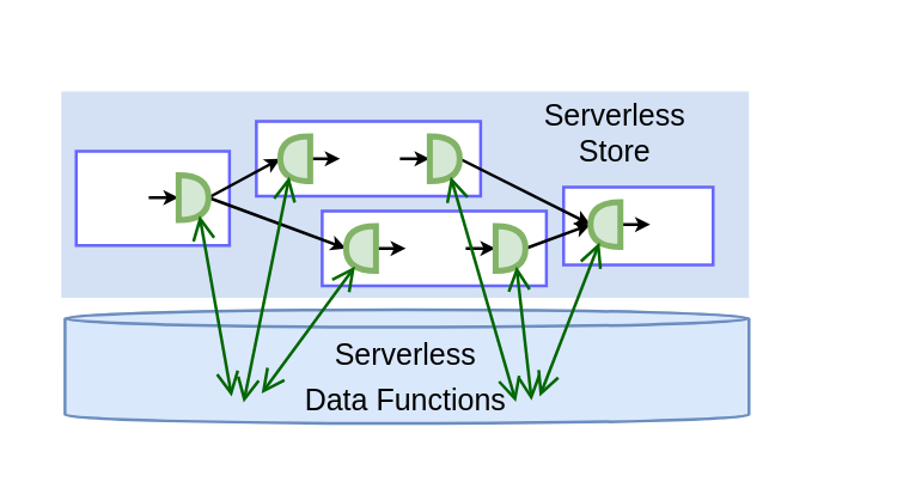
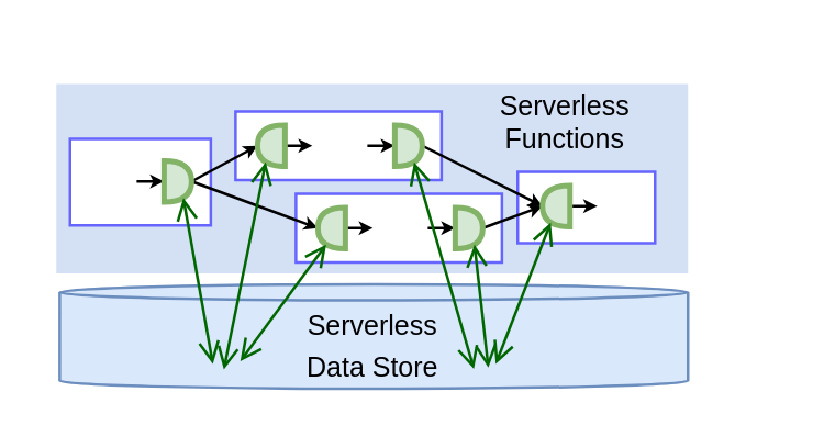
- <mxCell id="29" value="&lt;div style=&quot;font-size: 10px&quot; align=&quot;center&quot;&gt;&lt;font style=&quot;font-size: 10px&quot;&gt;Serverless&lt;/font&gt;&lt;/div&gt;&lt;div style=&quot;font-size: 10px&quot; align=&quot;center&quot;&gt;&lt;font style=&quot;font-size: 10px&quot;&gt;Store&lt;/font&gt;&lt;/div&gt;" style="text;html=1;strokeColor=none;fillColor=none;align=center;verticalAlign=middle;whiteSpace=wrap;rounded=0;" vertex="1" parent="1"><mxGeometry x="133.25" y="20" width="144.75" height="47.97" as="geometry" /></mxCell>
+ <mxCell id="29" value="&lt;div style=&quot;font-size: 10px&quot; align=&quot;center&quot;&gt;&lt;font style=&quot;font-size: 10px&quot;&gt;Serverless&lt;/font&gt;&lt;/div&gt;&lt;div style=&quot;font-size: 10px&quot; align=&quot;center&quot;&gt;&lt;font style=&quot;font-size: 10px&quot;&gt;Functions&lt;/font&gt;&lt;/div&gt;" style="text;html=1;strokeColor=none;fillColor=none;align=center;verticalAlign=middle;whiteSpace=wrap;rounded=0;" vertex="1" parent="1"><mxGeometry x="133.25" y="20" width="144.75" height="47.97" as="geometry" /></mxCell>
- <mxCell id="2" value="&lt;font style=&quot;font-size: 10px&quot;&gt;Serverless&lt;br&gt;Data Functions&lt;/font&gt;" style="shape=cylinder3;whiteSpace=wrap;html=1;boundedLbl=1;backgroundOutline=1;size=2.905;strokeColor=#6c8ebf;align=center;fillColor=#dae8fc;" parent="1" vertex="1"><mxGeometry x="21.25" y="103" width="228.75" height="38" as="geometry" /></mxCell>
+ <mxCell id="2" value="&lt;font style=&quot;font-size: 10px&quot;&gt;Serverless&lt;br&gt;Data Store&lt;/font&gt;" style="shape=cylinder3;whiteSpace=wrap;html=1;boundedLbl=1;backgroundOutline=1;size=2.905;strokeColor=#6c8ebf;align=center;fillColor=#dae8fc;" parent="1" vertex="1"><mxGeometry x="21.25" y="103" width="228.75" height="38" as="geometry" /></mxCell>
